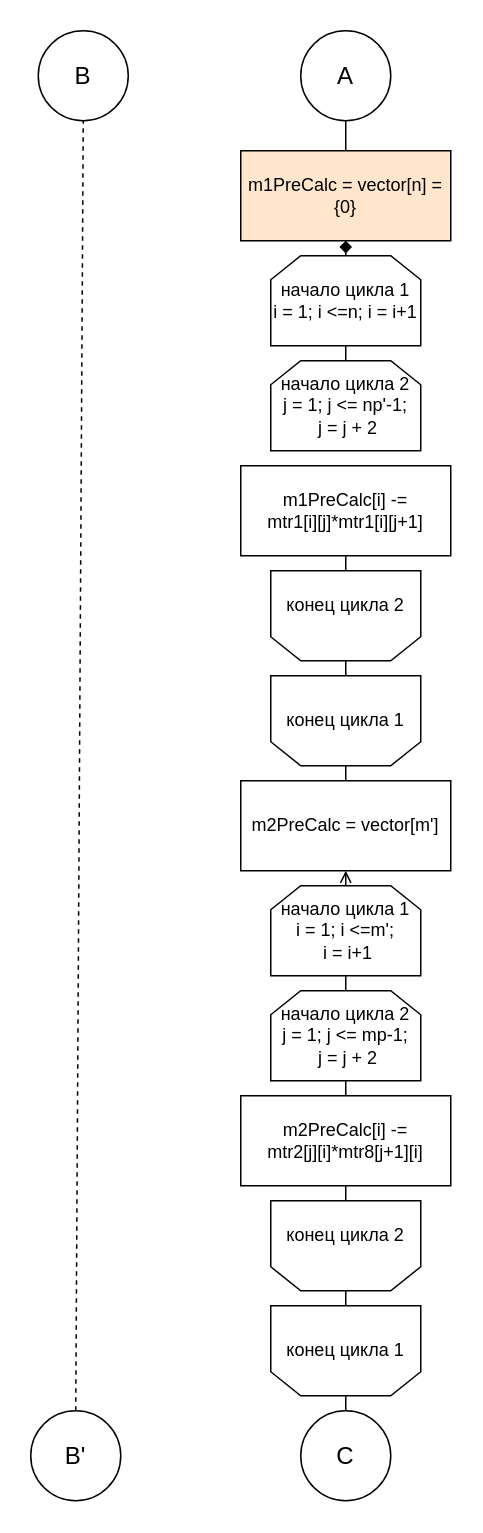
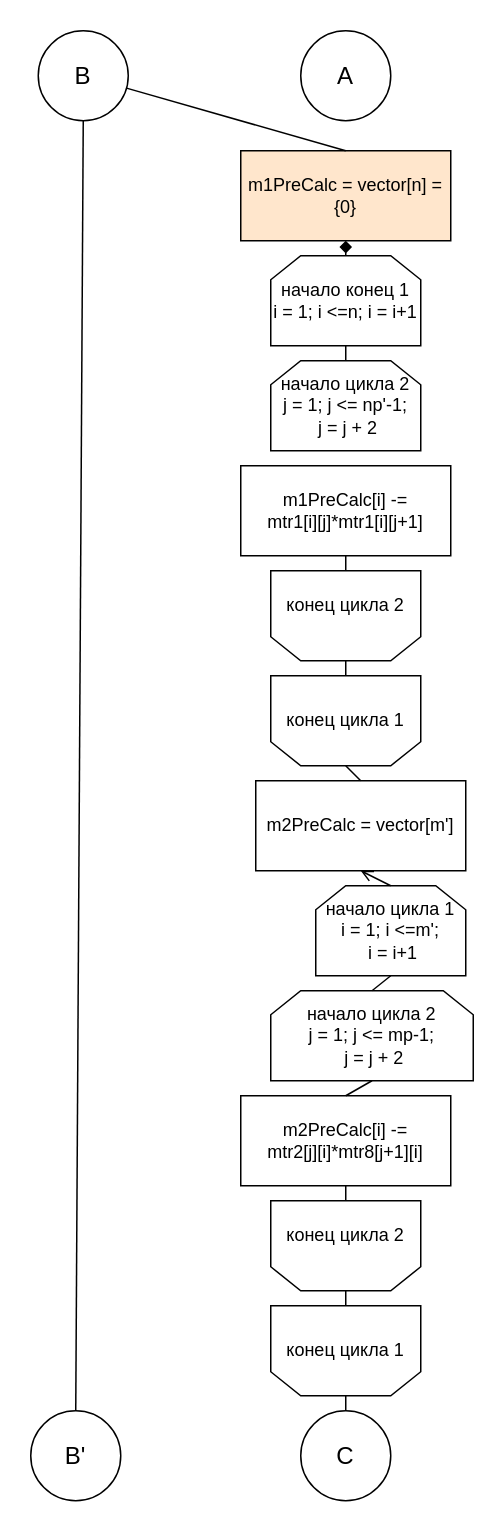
- <mxCell id="13" value="" style="endArrow=none;html=1;entryX=0.5;entryY=1;entryDx=0;entryDy=0;exitX=0.5;exitY=0;exitDx=0;exitDy=0;" edge="1" parent="1" source="3" target="2"><mxGeometry width="50" height="50" relative="1" as="geometry"><mxPoint x="0" y="170" as="sourcePoint" /><mxPoint x="50" y="120" as="targetPoint" /></mxGeometry></mxCell>
+ <mxCell id="13" value="" style="endArrow=none;html=1;exitX=0.5;exitY=0;exitDx=0;exitDy=0;" edge="1" parent="1" source="3" target="28"><mxGeometry width="50" height="50" relative="1" as="geometry"><mxPoint x="0" y="170" as="sourcePoint" /><mxPoint x="50" y="120" as="targetPoint" /></mxGeometry></mxCell>
- <mxCell id="4" value="начало цикла 1&lt;br&gt;i = 1; i &amp;lt;=n; i = i+1&lt;br&gt;" style="shape=loopLimit;whiteSpace=wrap;html=1;" vertex="1" parent="1"><mxGeometry x="180" y="170" width="100" height="60" as="geometry" /></mxCell>
+ <mxCell id="4" value="начало конец 1&lt;br&gt;i = 1; i &amp;lt;=n; i = i+1&lt;br&gt;" style="shape=loopLimit;whiteSpace=wrap;html=1;" vertex="1" parent="1"><mxGeometry x="180" y="170" width="100" height="60" as="geometry" /></mxCell>
- <mxCell id="30" value="" style="endArrow=none;html=1;entryX=0.5;entryY=1;entryDx=0;entryDy=0;exitX=0.5;exitY=0;exitDx=0;exitDy=0;dashed=1;" edge="1" parent="1" source="29" target="28"><mxGeometry width="50" height="50" relative="1" as="geometry"><mxPoint x="-50" y="240" as="sourcePoint" /><mxPoint x="0" y="190" as="targetPoint" /></mxGeometry></mxCell>
+ <mxCell id="30" value="" style="endArrow=none;html=1;entryX=0.5;entryY=1;entryDx=0;entryDy=0;exitX=0.5;exitY=0;exitDx=0;exitDy=0;" edge="1" parent="1" source="29" target="28"><mxGeometry width="50" height="50" relative="1" as="geometry"><mxPoint x="-50" y="240" as="sourcePoint" /><mxPoint x="0" y="190" as="targetPoint" /></mxGeometry></mxCell>
- <mxCell id="14" value="m2PreCalc = vector[m']" style="rounded=0;whiteSpace=wrap;html=1;" vertex="1" parent="1"><mxGeometry x="160" y="520" width="140" height="60" as="geometry" /></mxCell>
+ <mxCell id="14" value="m2PreCalc = vector[m']" style="rounded=0;whiteSpace=wrap;html=1;" vertex="1" parent="1"><mxGeometry x="170" y="520" width="140" height="60" as="geometry" /></mxCell>
- <mxCell id="15" value="начало цикла 1&lt;br&gt;i = 1; i &amp;lt;=m';&lt;br&gt;&amp;nbsp;i = i+1&lt;br&gt;" style="shape=loopLimit;whiteSpace=wrap;html=1;" vertex="1" parent="1"><mxGeometry x="180" y="590" width="100" height="60" as="geometry" /></mxCell>
+ <mxCell id="15" value="начало цикла 1&lt;br&gt;i = 1; i &amp;lt;=m';&lt;br&gt;&amp;nbsp;i = i+1&lt;br&gt;" style="shape=loopLimit;whiteSpace=wrap;html=1;" vertex="1" parent="1"><mxGeometry x="210" y="590" width="100" height="60" as="geometry" /></mxCell>
- <mxCell id="17" value="начало цикла 2&lt;br&gt;j = 1; j &amp;lt;= mp-1;&lt;br&gt;&amp;nbsp;j = j + 2&lt;br&gt;" style="shape=loopLimit;whiteSpace=wrap;html=1;" vertex="1" parent="1"><mxGeometry x="180" y="660" width="100" height="60" as="geometry" /></mxCell>
+ <mxCell id="17" value="начало цикла 2&lt;br&gt;j = 1; j &amp;lt;= mp-1;&lt;br&gt;&amp;nbsp;j = j + 2&lt;br&gt;" style="shape=loopLimit;whiteSpace=wrap;html=1;" vertex="1" parent="1"><mxGeometry x="180" y="660" width="135" height="60" as="geometry" /></mxCell>
